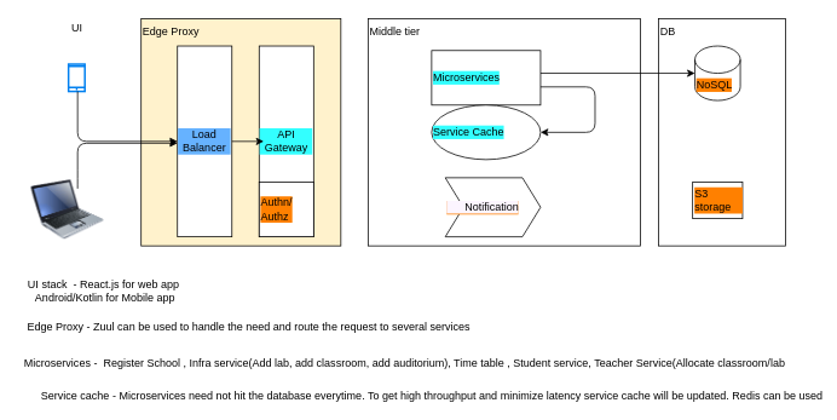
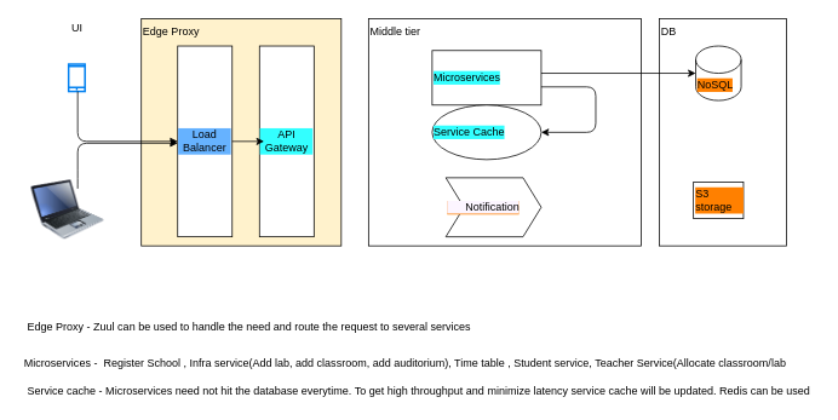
- <mxCell id="21" value="Authn/&lt;br&gt;Authz" style="whiteSpace=wrap;html=1;aspect=fixed;labelBackgroundColor=#FF8000;align=left;" vertex="1" parent="1"><mxGeometry x="285" y="200" width="60" height="60" as="geometry" /></mxCell>
- <mxCell id="19" value="UI stack&amp;nbsp; - React.js for web app&amp;nbsp;&lt;br&gt;Android/Kotlin for Mobile app" style="text;html=1;align=center;verticalAlign=middle;resizable=0;points=[];autosize=1;" vertex="1" parent="1"><mxGeometry x="20" y="305" width="190" height="30" as="geometry" /></mxCell>
- <mxCell id="24" value="Service cache - Microservices need not hit the database everytime. To get high throughput and minimize latency service cache will be updated. Redis can be used" style="text;html=1;align=center;verticalAlign=middle;resizable=0;points=[];autosize=1;" vertex="1" parent="1"><mxGeometry x="35" y="425" width="880" height="20" as="geometry" /></mxCell>
+ <mxCell id="24" value="Service cache - Microservices need not hit the database everytime. To get high throughput and minimize latency service cache will be updated. Redis can be used" style="text;html=1;align=center;verticalAlign=middle;resizable=0;points=[];autosize=1;" vertex="1" parent="1"><mxGeometry x="20" y="420" width="880" height="20" as="geometry" /></mxCell>
